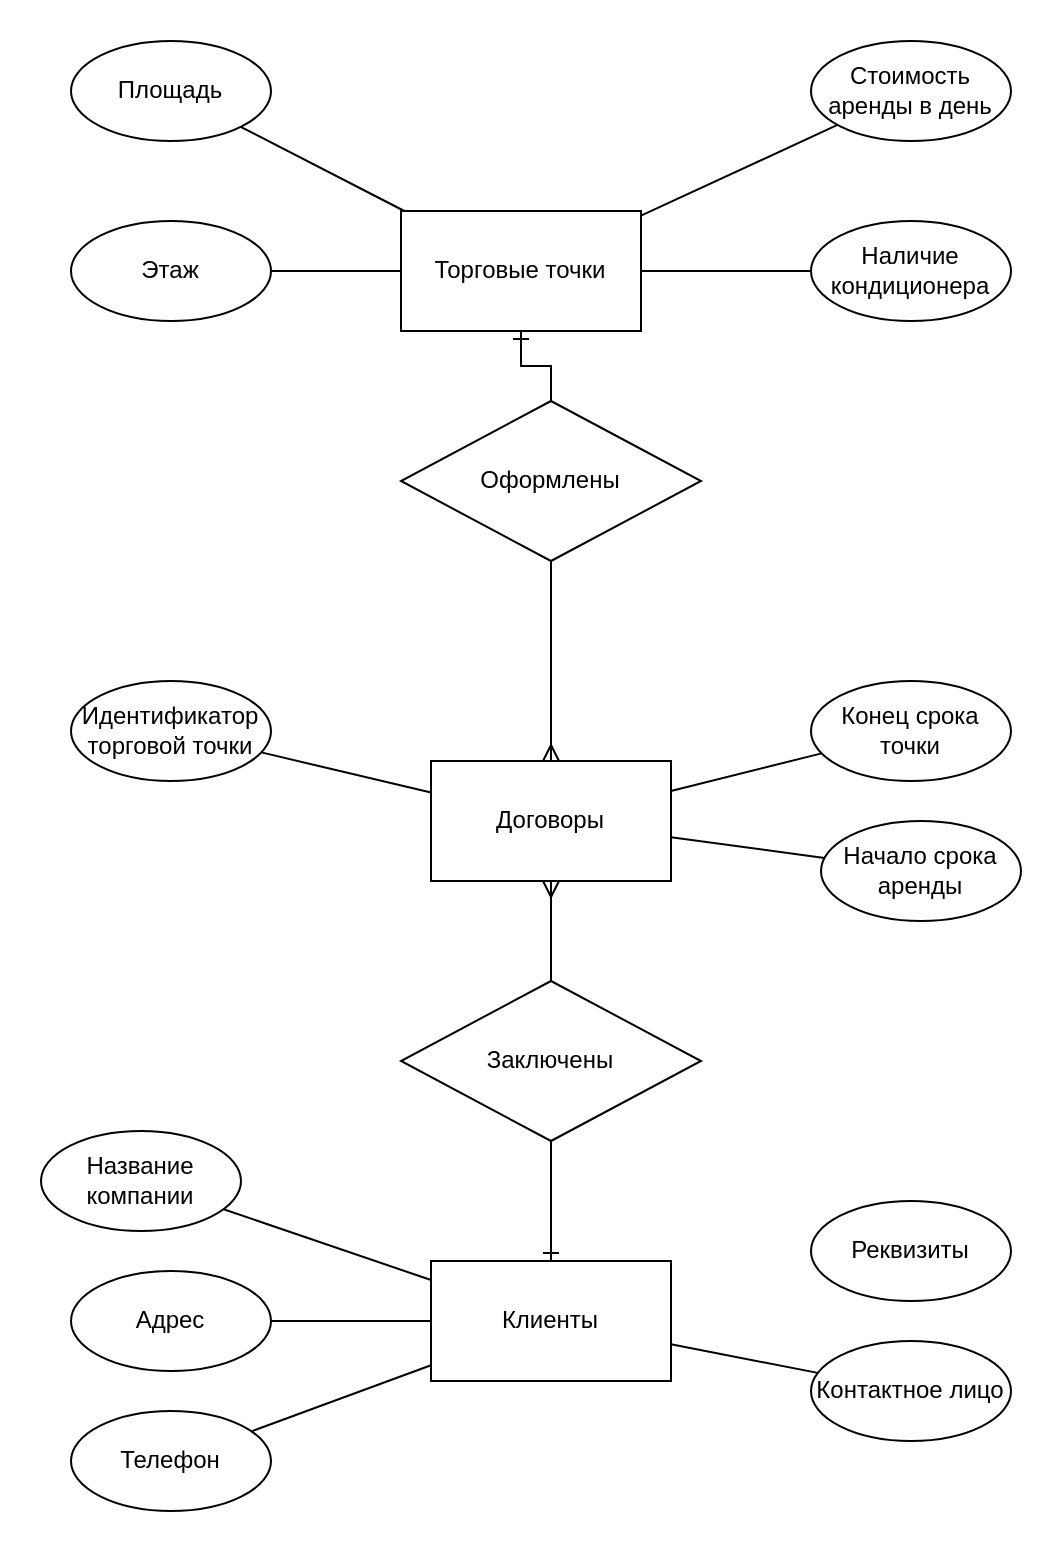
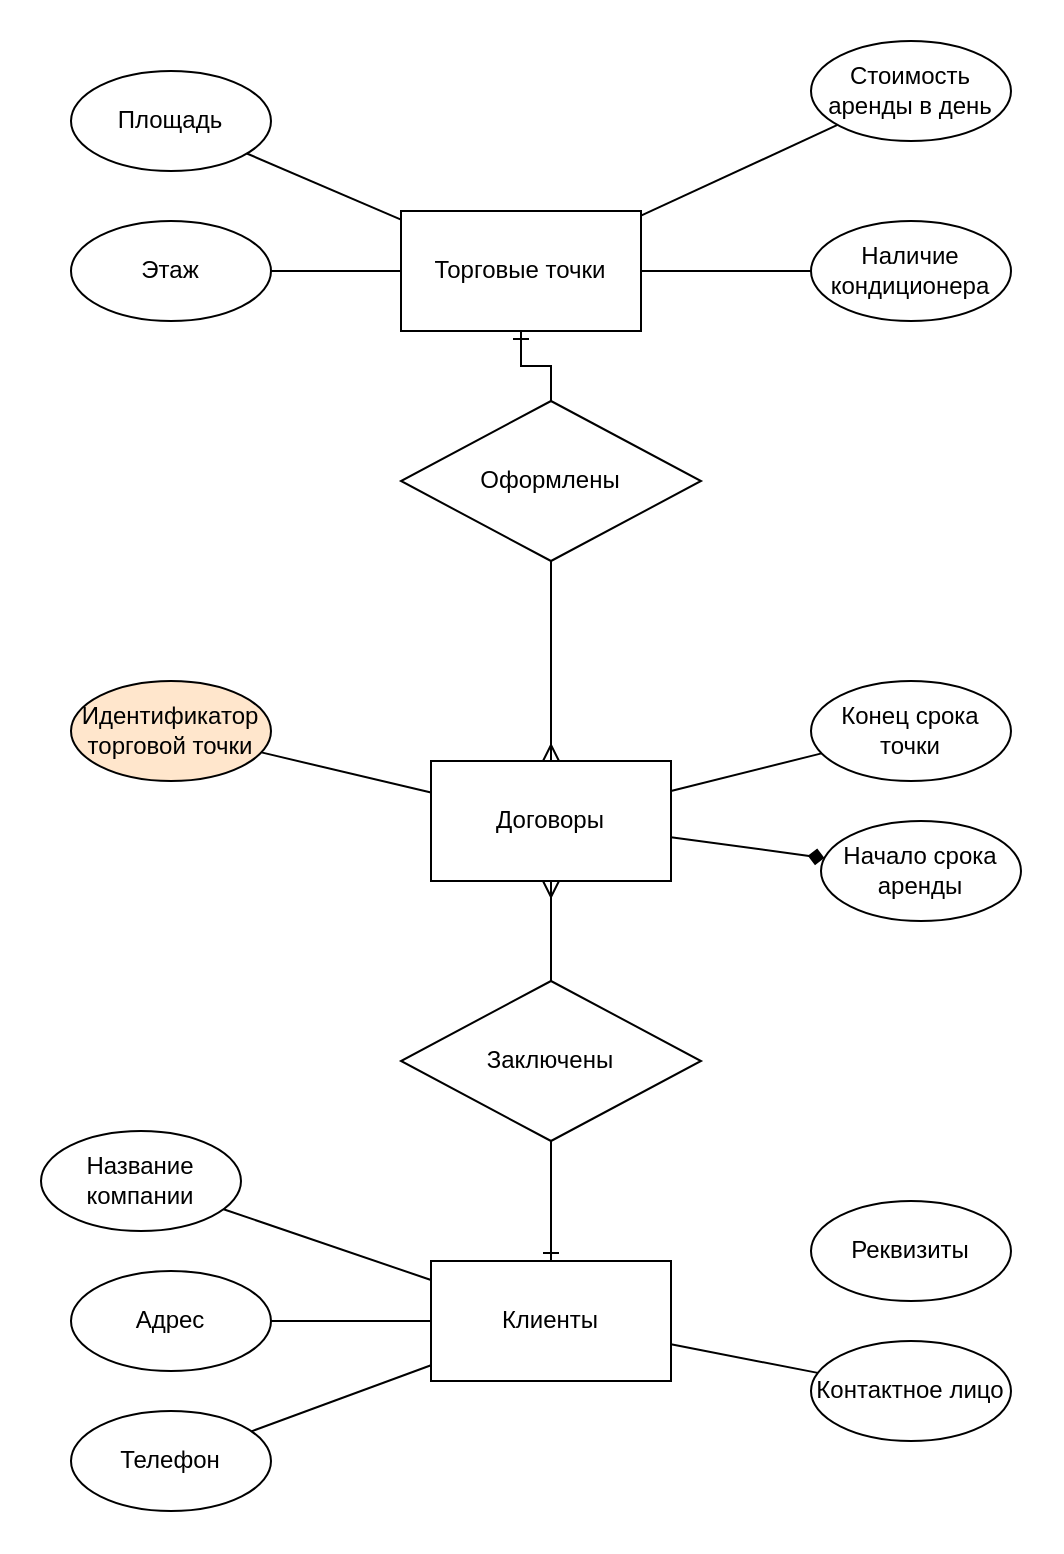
- <mxCell id="6" value="Площадь" style="ellipse;whiteSpace=wrap;html=1;" vertex="1" parent="1"><mxGeometry x="35" y="20" width="100" height="50" as="geometry" /></mxCell>
+ <mxCell id="6" value="Площадь" style="ellipse;whiteSpace=wrap;html=1;" vertex="1" parent="1"><mxGeometry x="35" y="35" width="100" height="50" as="geometry" /></mxCell>
- <mxCell id="18" value="Идентификатор торговой точки" style="ellipse;whiteSpace=wrap;html=1;" vertex="1" parent="1"><mxGeometry x="35" y="340" width="100" height="50" as="geometry" /></mxCell>
+ <mxCell id="18" value="Идентификатор торговой точки" style="ellipse;whiteSpace=wrap;html=1;fillColor=#ffe6cc;" vertex="1" parent="1"><mxGeometry x="35" y="340" width="100" height="50" as="geometry" /></mxCell>
- <mxCell id="26" value="" style="endArrow=none;html=1;rounded=0;" edge="1" parent="1" source="4" target="19"><mxGeometry width="50" height="50" relative="1" as="geometry"><mxPoint x="235" y="439" as="sourcePoint" /><mxPoint x="113" y="458" as="targetPoint" /></mxGeometry></mxCell>
+ <mxCell id="26" value="" style="endArrow=diamond;html=1;rounded=0;" edge="1" parent="1" source="4" target="19"><mxGeometry width="50" height="50" relative="1" as="geometry"><mxPoint x="235" y="439" as="sourcePoint" /><mxPoint x="113" y="458" as="targetPoint" /></mxGeometry></mxCell>
